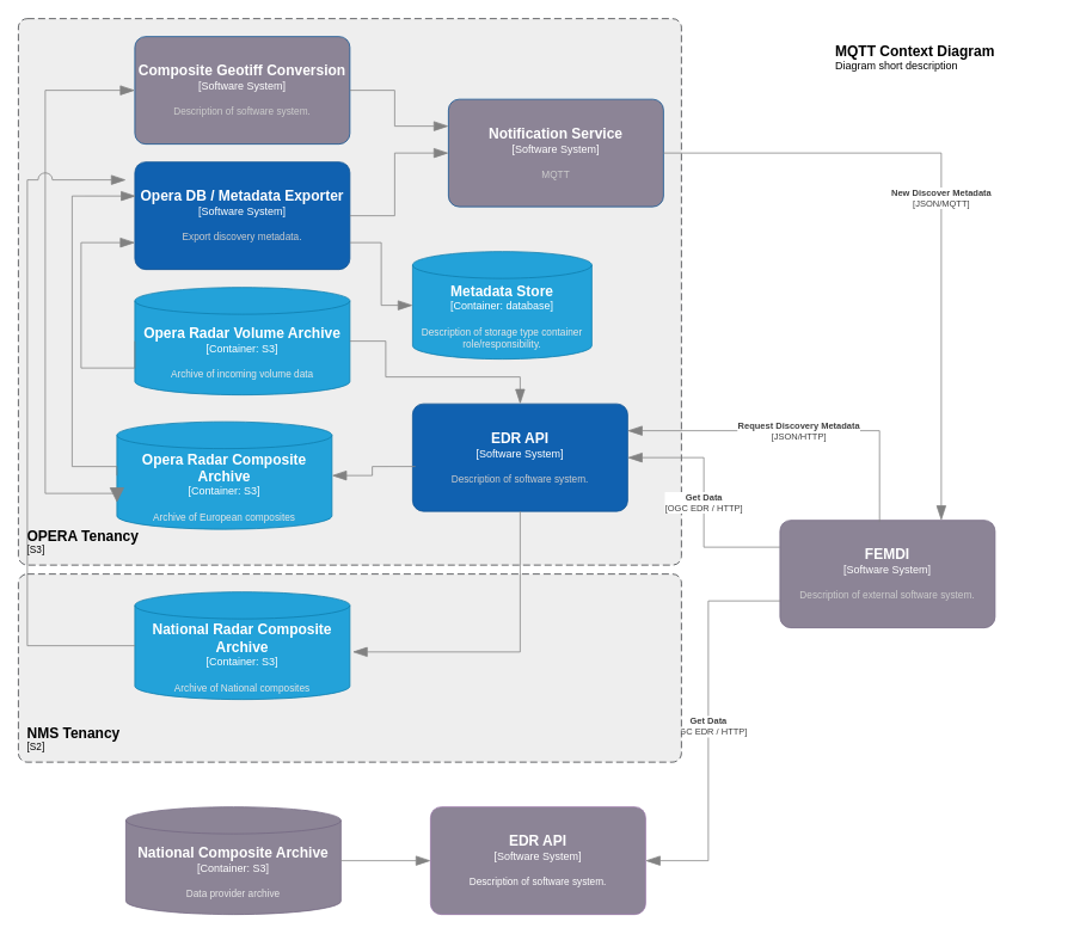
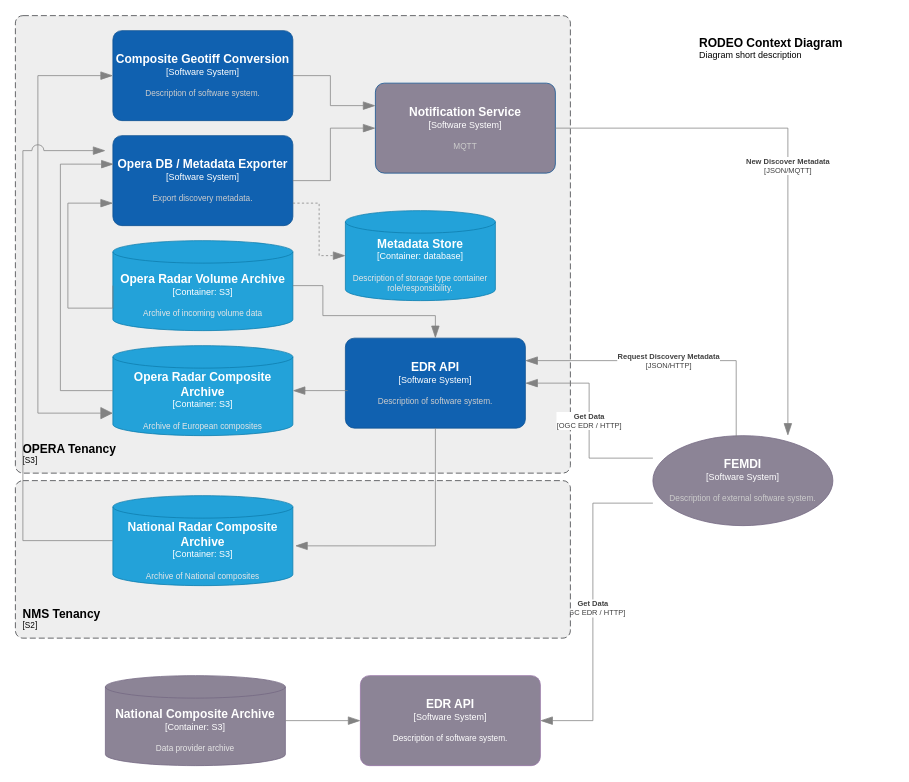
- <mxCell id="3" value="&lt;font style=&quot;font-size: 16px&quot;&gt;&lt;b&gt;&lt;div style=&quot;text-align: left&quot;&gt;MQTT Context Diagram&lt;/div&gt;&lt;/b&gt;&lt;/font&gt;&lt;div style=&quot;text-align: left&quot;&gt;Diagram short description&lt;/div&gt;" style="text;html=1;strokeColor=none;fillColor=none;align=left;verticalAlign=top;whiteSpace=wrap;rounded=0;metaEdit=1;allowArrows=0;resizable=1;rotatable=0;connectable=0;recursiveResize=0;expand=0;pointerEvents=0;points=[[0.25,0,0],[0.5,0,0],[0.75,0,0],[1,0.25,0],[1,0.5,0],[1,0.75,0],[0.75,1,0],[0.5,1,0],[0.25,1,0],[0,0.75,0],[0,0.5,0],[0,0.25,0]];" parent="1" vertex="1"><mxGeometry x="930" y="40" width="260" height="40" as="geometry" /></mxCell>
+ <mxCell id="3" value="&lt;font style=&quot;font-size: 16px&quot;&gt;&lt;b&gt;&lt;div style=&quot;text-align: left&quot;&gt;RODEO Context Diagram&lt;/div&gt;&lt;/b&gt;&lt;/font&gt;&lt;div style=&quot;text-align: left&quot;&gt;Diagram short description&lt;/div&gt;" style="text;html=1;strokeColor=none;fillColor=none;align=left;verticalAlign=top;whiteSpace=wrap;rounded=0;metaEdit=1;allowArrows=0;resizable=1;rotatable=0;connectable=0;recursiveResize=0;expand=0;pointerEvents=0;points=[[0.25,0,0],[0.5,0,0],[0.75,0,0],[1,0.25,0],[1,0.5,0],[1,0.75,0],[0.75,1,0],[0.5,1,0],[0.25,1,0],[0,0.75,0],[0,0.5,0],[0,0.25,0]];" parent="1" vertex="1"><mxGeometry x="930" y="40" width="260" height="40" as="geometry" /></mxCell>
- <mxCell id="12" value="&lt;font style=&quot;font-size: 16px&quot;&gt;&lt;b&gt;Composite Geotiff Conversion&lt;/b&gt;&lt;/font&gt;&lt;div&gt;[Software System]&lt;/div&gt;&lt;br&gt;&lt;div&gt;&lt;font style=&quot;font-size: 11px&quot;&gt;&lt;font color=&quot;#cccccc&quot;&gt;Description of software system.&lt;/font&gt;&lt;/div&gt;" style="rounded=1;whiteSpace=wrap;html=1;labelBackgroundColor=none;fillColor=#8c8496;fontColor=#ffffff;align=center;arcSize=10;strokeColor=#0D5091;metaEdit=1;resizable=0;points=[[0.25,0,0],[0.5,0,0],[0.75,0,0],[1,0.25,0],[1,0.5,0],[1,0.75,0],[0.75,1,0],[0.5,1,0],[0.25,1,0],[0,0.75,0],[0,0.5,0],[0,0.25,0]];" parent="1" vertex="1"><mxGeometry x="150" y="40" width="240" height="120" as="geometry" /></mxCell>
+ <mxCell id="12" value="&lt;font style=&quot;font-size: 16px&quot;&gt;&lt;b&gt;Composite Geotiff Conversion&lt;/b&gt;&lt;/font&gt;&lt;div&gt;[Software System]&lt;/div&gt;&lt;br&gt;&lt;div&gt;&lt;font style=&quot;font-size: 11px&quot;&gt;&lt;font color=&quot;#cccccc&quot;&gt;Description of software system.&lt;/font&gt;&lt;/div&gt;" style="rounded=1;whiteSpace=wrap;html=1;labelBackgroundColor=none;fillColor=#1061B0;fontColor=#ffffff;align=center;arcSize=10;strokeColor=#0D5091;metaEdit=1;resizable=0;points=[[0.25,0,0],[0.5,0,0],[0.75,0,0],[1,0.25,0],[1,0.5,0],[1,0.75,0],[0.75,1,0],[0.5,1,0],[0.25,1,0],[0,0.75,0],[0,0.5,0],[0,0.25,0]];" parent="1" vertex="1"><mxGeometry x="150" y="40" width="240" height="120" as="geometry" /></mxCell>
- <mxCell id="21" value="" style="endArrow=blockThin;html=1;fontSize=10;fontColor=#404040;strokeWidth=1;endFill=1;strokeColor=#828282;elbow=vertical;metaEdit=1;endSize=14;startSize=14;jumpStyle=arc;jumpSize=16;rounded=0;edgeStyle=orthogonalEdgeStyle;exitX=1;exitY=0.75;exitDx=0;exitDy=0;exitPerimeter=0;entryX=0;entryY=0.5;entryDx=0;entryDy=0;entryPerimeter=0;" parent="1" source="6" target="11" edge="1"><mxGeometry width="240" relative="1" as="geometry"><mxPoint x="370" y="120" as="sourcePoint" /><mxPoint x="400" y="220" as="targetPoint" /></mxGeometry></mxCell>
+ <mxCell id="21" value="" style="endArrow=blockThin;html=1;fontSize=10;fontColor=#404040;strokeWidth=1;endFill=1;strokeColor=#828282;elbow=vertical;metaEdit=1;endSize=14;startSize=14;jumpStyle=arc;jumpSize=16;rounded=0;edgeStyle=orthogonalEdgeStyle;exitX=1;exitY=0.75;exitDx=0;exitDy=0;exitPerimeter=0;entryX=0;entryY=0.5;entryDx=0;entryDy=0;entryPerimeter=0;dashed=1;" parent="1" source="6" target="11" edge="1"><mxGeometry width="240" relative="1" as="geometry"><mxPoint x="370" y="120" as="sourcePoint" /><mxPoint x="400" y="220" as="targetPoint" /></mxGeometry></mxCell>
- <mxCell id="8" value="&lt;font style=&quot;font-size: 16px&quot;&gt;&lt;b&gt;Opera Radar Composite Archive&lt;/b&gt;&lt;/font&gt;&lt;div&gt;[Container:&amp;nbsp;S3]&lt;/div&gt;&lt;br&gt;&lt;div&gt;&lt;font style=&quot;font-size: 11px&quot;&gt;&lt;font color=&quot;#E6E6E6&quot;&gt;Archive of European composites&lt;/font&gt;&lt;/div&gt;" style="shape=cylinder3;size=15;whiteSpace=wrap;html=1;boundedLbl=1;rounded=0;labelBackgroundColor=none;fillColor=#23A2D9;fontSize=12;fontColor=#ffffff;align=center;strokeColor=#0E7DAD;metaEdit=1;points=[[0.5,0,0],[1,0.25,0],[1,0.5,0],[1,0.75,0],[0.5,1,0],[0,0.75,0],[0,0.5,0],[0,0.25,0]];resizable=0;" parent="1" vertex="1"><mxGeometry x="130" y="470" width="240" height="120" as="geometry" /></mxCell>
+ <mxCell id="8" value="&lt;font style=&quot;font-size: 16px&quot;&gt;&lt;b&gt;Opera Radar Composite Archive&lt;/b&gt;&lt;/font&gt;&lt;div&gt;[Container:&amp;nbsp;S3]&lt;/div&gt;&lt;br&gt;&lt;div&gt;&lt;font style=&quot;font-size: 11px&quot;&gt;&lt;font color=&quot;#E6E6E6&quot;&gt;Archive of European composites&lt;/font&gt;&lt;/div&gt;" style="shape=cylinder3;size=15;whiteSpace=wrap;html=1;boundedLbl=1;rounded=0;labelBackgroundColor=none;fillColor=#23A2D9;fontSize=12;fontColor=#ffffff;align=center;strokeColor=#0E7DAD;metaEdit=1;points=[[0.5,0,0],[1,0.25,0],[1,0.5,0],[1,0.75,0],[0.5,1,0],[0,0.75,0],[0,0.5,0],[0,0.25,0]];resizable=0;" parent="1" vertex="1"><mxGeometry x="150" y="460" width="240" height="120" as="geometry" /></mxCell>
- <mxCell id="10" value="&lt;font style=&quot;font-size: 16px&quot;&gt;&lt;b&gt;FEMDI&lt;/b&gt;&lt;/font&gt;&lt;div&gt;[Software System]&lt;/div&gt;&lt;br&gt;&lt;div&gt;&lt;font style=&quot;font-size: 11px&quot;&gt;&lt;font color=&quot;#cccccc&quot;&gt;Description of external software system.&lt;/font&gt;&lt;/div&gt;" style="rounded=1;whiteSpace=wrap;html=1;labelBackgroundColor=none;fillColor=#8C8496;fontColor=#ffffff;align=center;arcSize=10;strokeColor=#736782;metaEdit=1;resizable=0;points=[[0.25,0,0],[0.5,0,0],[0.75,0,0],[1,0.25,0],[1,0.5,0],[1,0.75,0],[0.75,1,0],[0.5,1,0],[0.25,1,0],[0,0.75,0],[0,0.5,0],[0,0.25,0]];" parent="1" vertex="1"><mxGeometry x="870" y="580" width="240" height="120" as="geometry" /></mxCell>
+ <mxCell id="10" value="&lt;font style=&quot;font-size: 16px&quot;&gt;&lt;b&gt;FEMDI&lt;/b&gt;&lt;/font&gt;&lt;div&gt;[Software System]&lt;/div&gt;&lt;br&gt;&lt;div&gt;&lt;font style=&quot;font-size: 11px&quot;&gt;&lt;font color=&quot;#cccccc&quot;&gt;Description of external software system.&lt;/font&gt;&lt;/div&gt;" style="ellipse;whiteSpace=wrap;html=1;labelBackgroundColor=none;fillColor=#8C8496;fontColor=#ffffff;align=center;arcSize=10;strokeColor=#736782;metaEdit=1;resizable=0;points=[[0.25,0,0],[0.5,0,0],[0.75,0,0],[1,0.25,0],[1,0.5,0],[1,0.75,0],[0.75,1,0],[0.5,1,0],[0.25,1,0],[0,0.75,0],[0,0.5,0],[0,0.25,0]];" parent="1" vertex="1"><mxGeometry x="870" y="580" width="240" height="120" as="geometry" /></mxCell>
